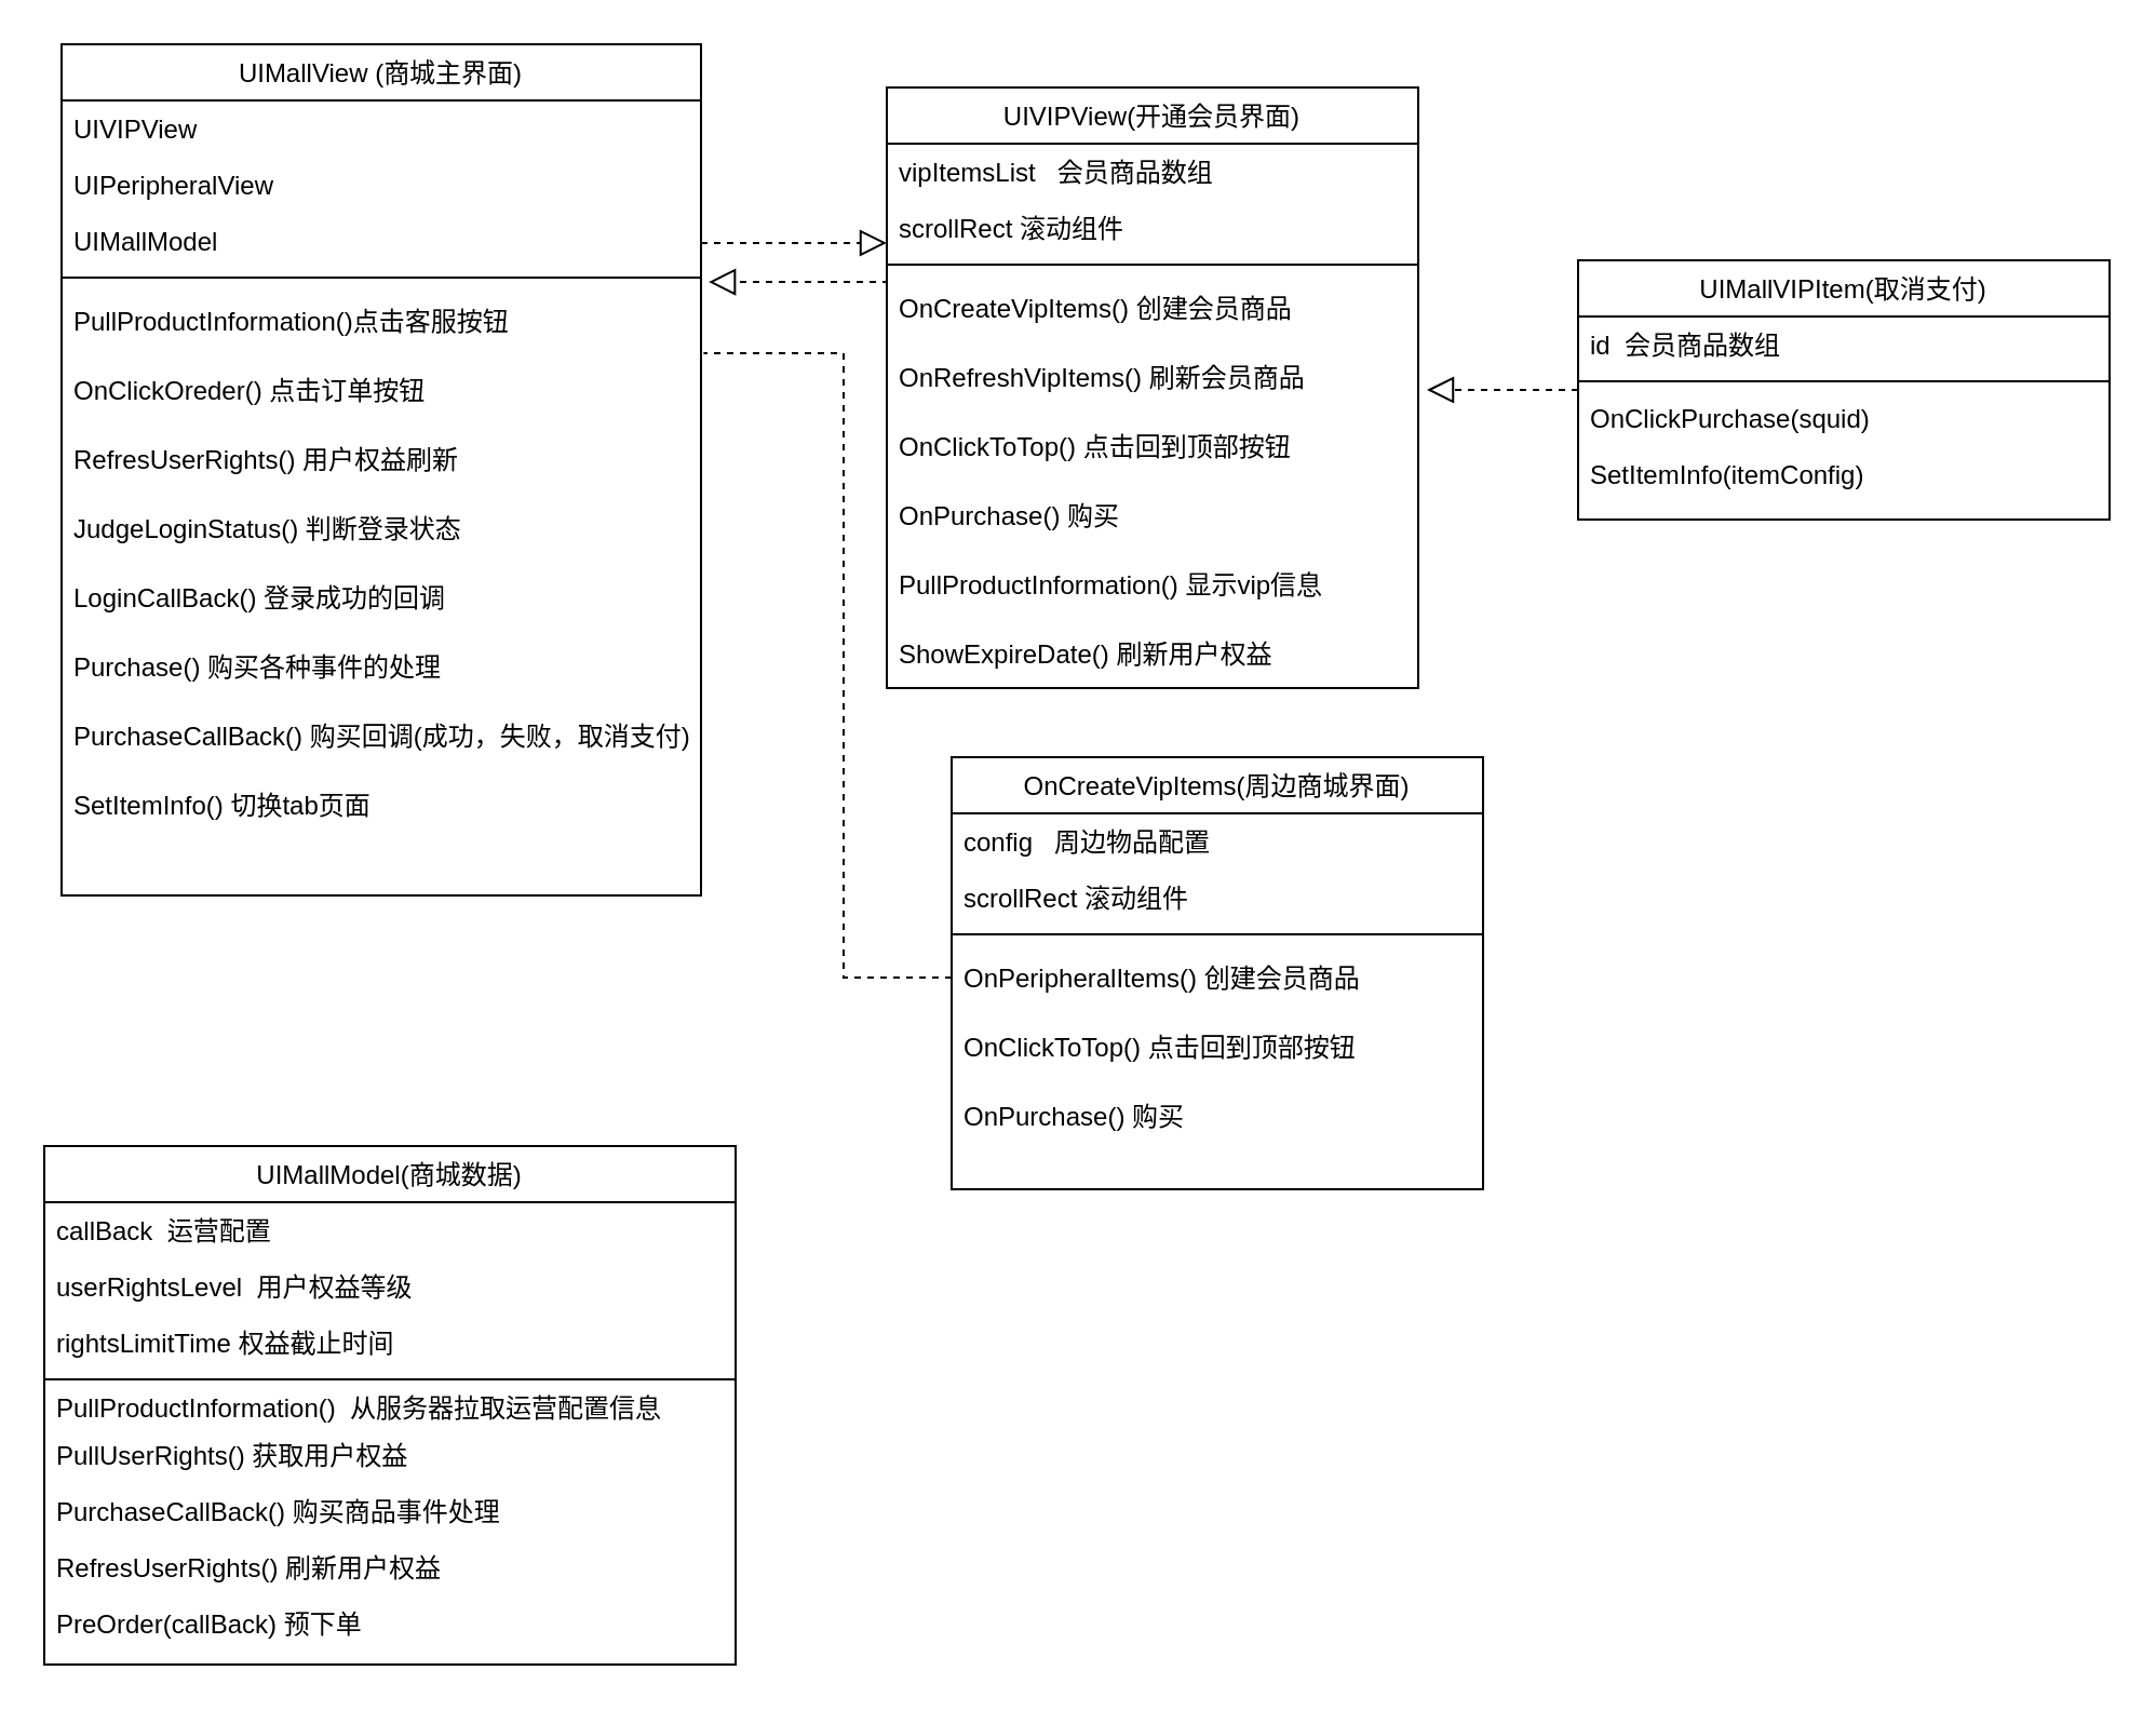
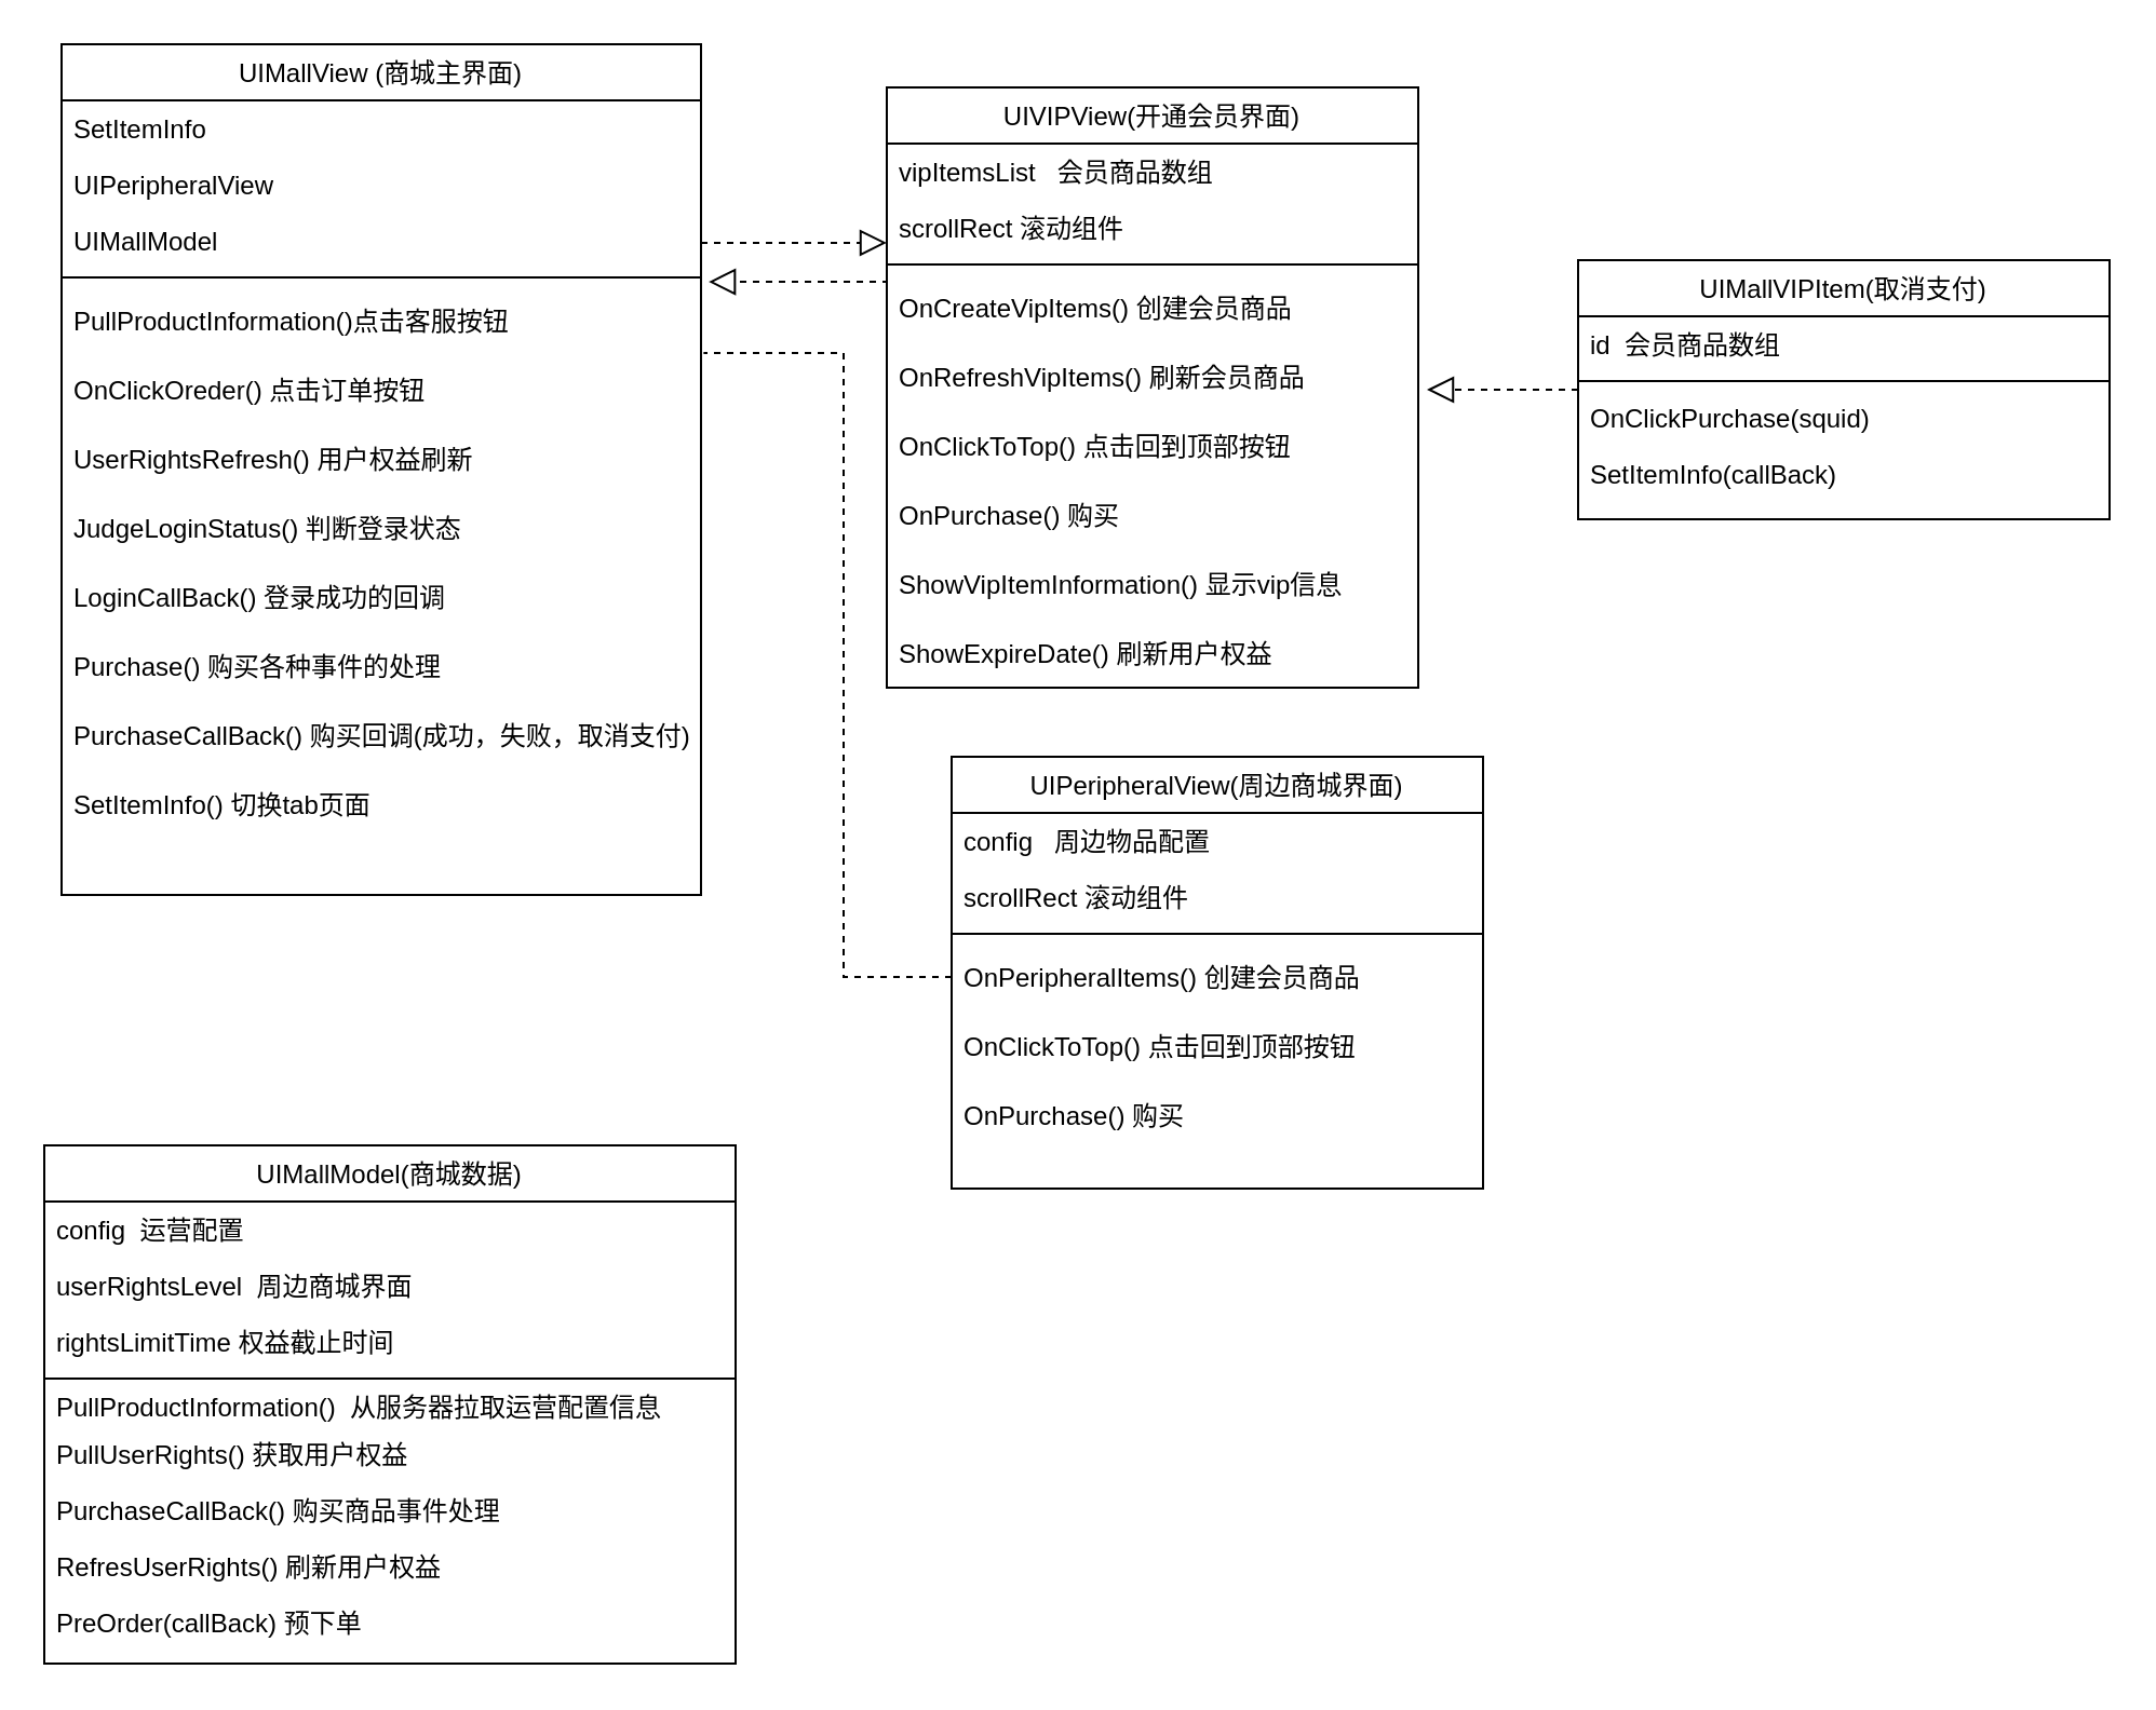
- <mxCell id="3" value="UIVIPView" style="text;align=left;verticalAlign=top;spacingLeft=4;spacingRight=4;overflow=hidden;rotatable=0;points=[[0,0.5],[1,0.5]];portConstraint=eastwest;" parent="2" vertex="1"><mxGeometry y="26" width="296" height="26" as="geometry" /></mxCell>
+ <mxCell id="3" value="SetItemInfo" style="text;align=left;verticalAlign=top;spacingLeft=4;spacingRight=4;overflow=hidden;rotatable=0;points=[[0,0.5],[1,0.5]];portConstraint=eastwest;" parent="2" vertex="1"><mxGeometry y="26" width="296" height="26" as="geometry" /></mxCell>
- <mxCell id="9" value="RefresUserRights() 用户权益刷新" style="text;align=left;verticalAlign=middle;spacingLeft=4;spacingRight=4;overflow=hidden;rotatable=0;points=[[0,0.5],[1,0.5]];portConstraint=eastwest;" parent="2" vertex="1"><mxGeometry y="176" width="296" height="32" as="geometry" /></mxCell>
+ <mxCell id="9" value="UserRightsRefresh() 用户权益刷新" style="text;align=left;verticalAlign=middle;spacingLeft=4;spacingRight=4;overflow=hidden;rotatable=0;points=[[0,0.5],[1,0.5]];portConstraint=eastwest;" parent="2" vertex="1"><mxGeometry y="176" width="296" height="32" as="geometry" /></mxCell>
- <mxCell id="30" value="SetItemInfo(itemConfig)" style="text;align=left;verticalAlign=top;spacingLeft=4;spacingRight=4;overflow=hidden;rotatable=0;points=[[0,0.5],[1,0.5]];portConstraint=eastwest;rounded=0;shadow=0;html=0;" parent="26" vertex="1"><mxGeometry y="86" width="246" height="26" as="geometry" /></mxCell>
+ <mxCell id="30" value="SetItemInfo(callBack)" style="text;align=left;verticalAlign=top;spacingLeft=4;spacingRight=4;overflow=hidden;rotatable=0;points=[[0,0.5],[1,0.5]];portConstraint=eastwest;rounded=0;shadow=0;html=0;" parent="26" vertex="1"><mxGeometry y="86" width="246" height="26" as="geometry" /></mxCell>
- <mxCell id="39" value="PullProductInformation() 显示vip信息" style="text;align=left;verticalAlign=middle;spacingLeft=4;spacingRight=4;overflow=hidden;rotatable=0;points=[[0,0.5],[1,0.5]];portConstraint=eastwest;" parent="31" vertex="1"><mxGeometry y="214" width="246" height="32" as="geometry" /></mxCell>
+ <mxCell id="39" value="ShowVipItemInformation() 显示vip信息" style="text;align=left;verticalAlign=middle;spacingLeft=4;spacingRight=4;overflow=hidden;rotatable=0;points=[[0,0.5],[1,0.5]];portConstraint=eastwest;" parent="31" vertex="1"><mxGeometry y="214" width="246" height="32" as="geometry" /></mxCell>
- <mxCell id="43" value="OnCreateVipItems(周边商城界面)" style="swimlane;fontStyle=0;align=center;verticalAlign=top;childLayout=stackLayout;horizontal=1;startSize=26;horizontalStack=0;resizeParent=1;resizeLast=0;collapsible=1;marginBottom=0;rounded=0;shadow=0;strokeWidth=1;" parent="1" vertex="1"><mxGeometry x="440" y="350" width="246" height="200" as="geometry"><mxRectangle x="230" y="140" width="160" height="26" as="alternateBounds" /></mxGeometry></mxCell>
+ <mxCell id="43" value="UIPeripheralView(周边商城界面)" style="swimlane;fontStyle=0;align=center;verticalAlign=top;childLayout=stackLayout;horizontal=1;startSize=26;horizontalStack=0;resizeParent=1;resizeLast=0;collapsible=1;marginBottom=0;rounded=0;shadow=0;strokeWidth=1;" parent="1" vertex="1"><mxGeometry x="440" y="350" width="246" height="200" as="geometry"><mxRectangle x="230" y="140" width="160" height="26" as="alternateBounds" /></mxGeometry></mxCell>
- <mxCell id="16" value="callBack  运营配置" style="text;align=left;verticalAlign=top;spacingLeft=4;spacingRight=4;overflow=hidden;rotatable=0;points=[[0,0.5],[1,0.5]];portConstraint=eastwest;" parent="15" vertex="1"><mxGeometry y="26" width="320" height="26" as="geometry" /></mxCell>
+ <mxCell id="16" value="config  运营配置" style="text;align=left;verticalAlign=top;spacingLeft=4;spacingRight=4;overflow=hidden;rotatable=0;points=[[0,0.5],[1,0.5]];portConstraint=eastwest;" parent="15" vertex="1"><mxGeometry y="26" width="320" height="26" as="geometry" /></mxCell>
- <mxCell id="17" value="userRightsLevel  用户权益等级" style="text;align=left;verticalAlign=top;spacingLeft=4;spacingRight=4;overflow=hidden;rotatable=0;points=[[0,0.5],[1,0.5]];portConstraint=eastwest;rounded=0;shadow=0;html=0;" parent="15" vertex="1"><mxGeometry y="52" width="320" height="26" as="geometry" /></mxCell>
+ <mxCell id="17" value="userRightsLevel  周边商城界面" style="text;align=left;verticalAlign=top;spacingLeft=4;spacingRight=4;overflow=hidden;rotatable=0;points=[[0,0.5],[1,0.5]];portConstraint=eastwest;rounded=0;shadow=0;html=0;" parent="15" vertex="1"><mxGeometry y="52" width="320" height="26" as="geometry" /></mxCell>
